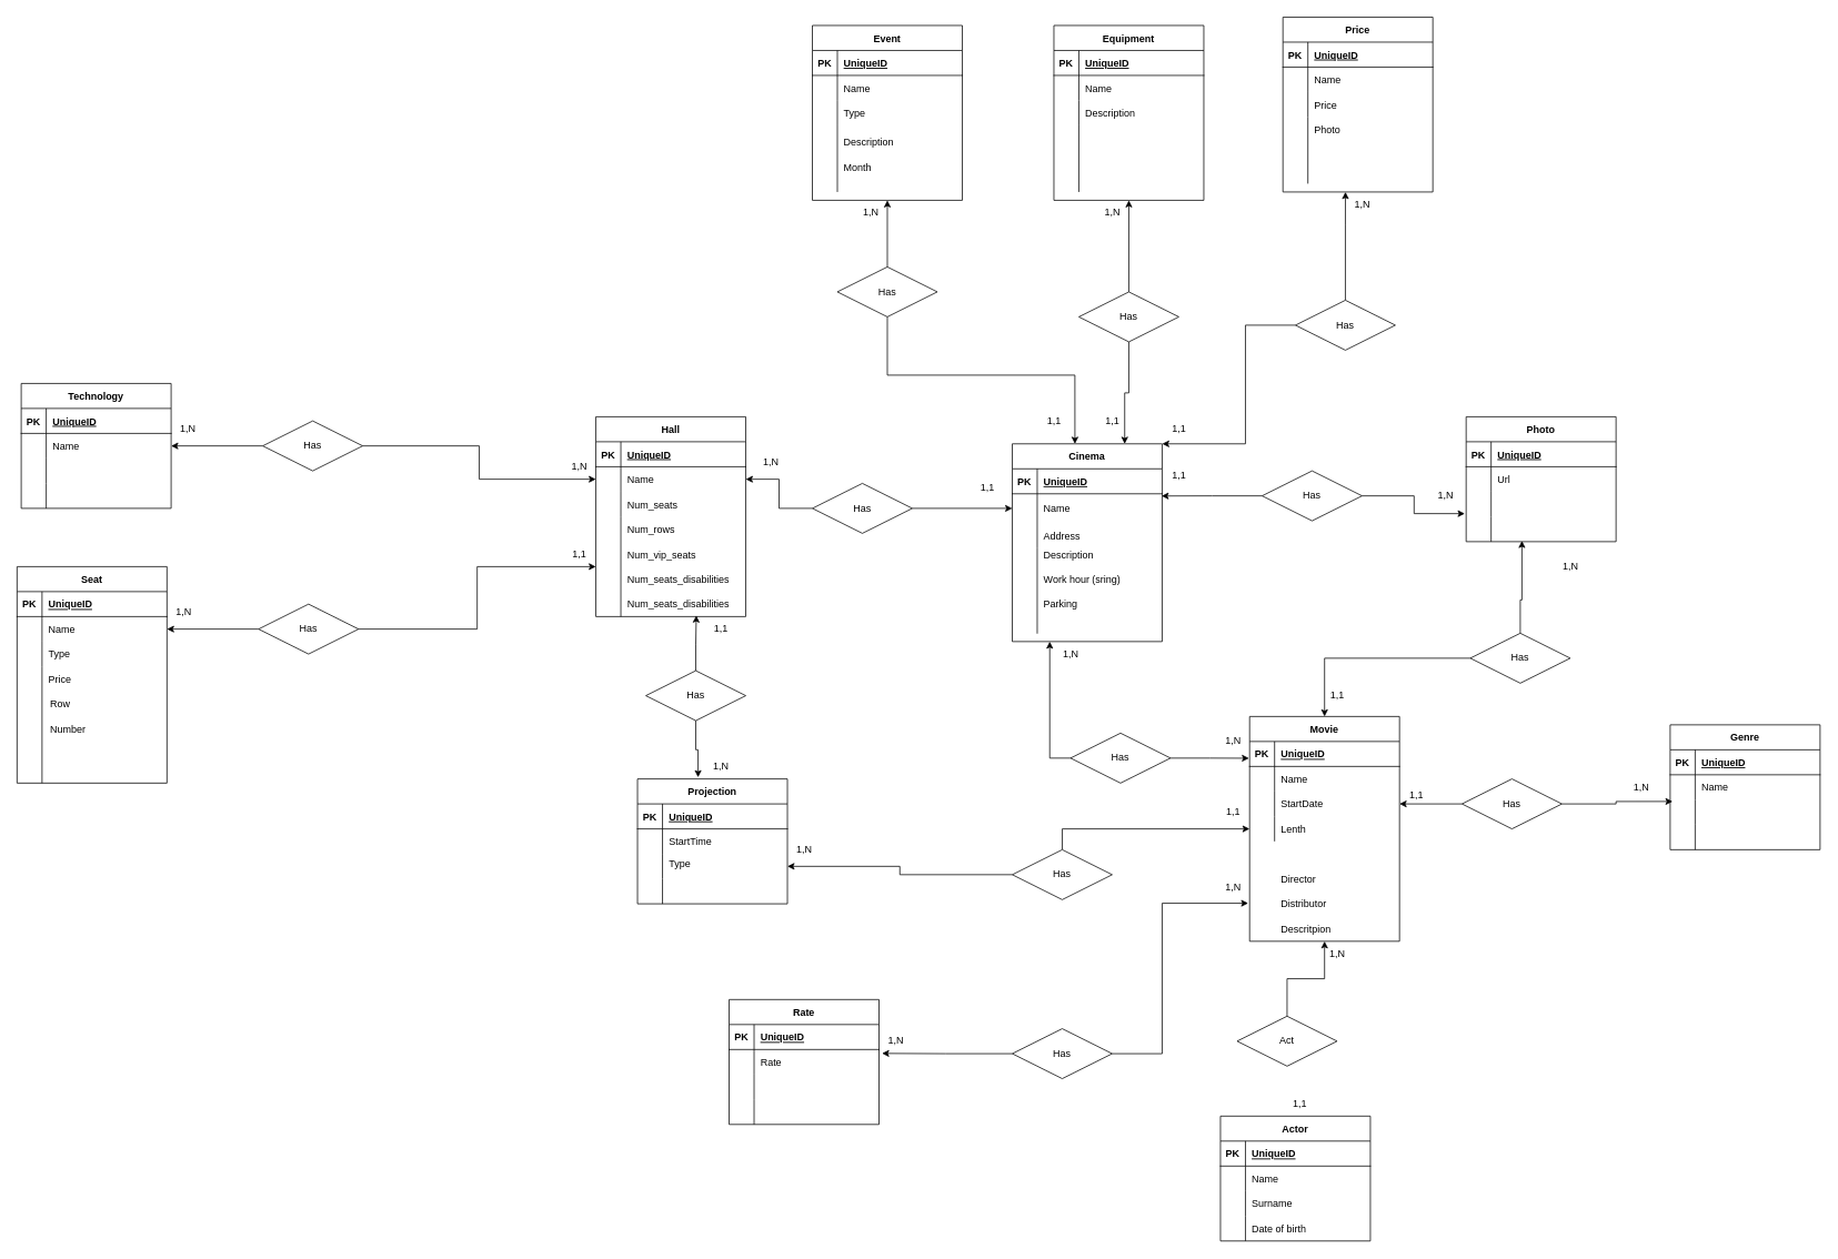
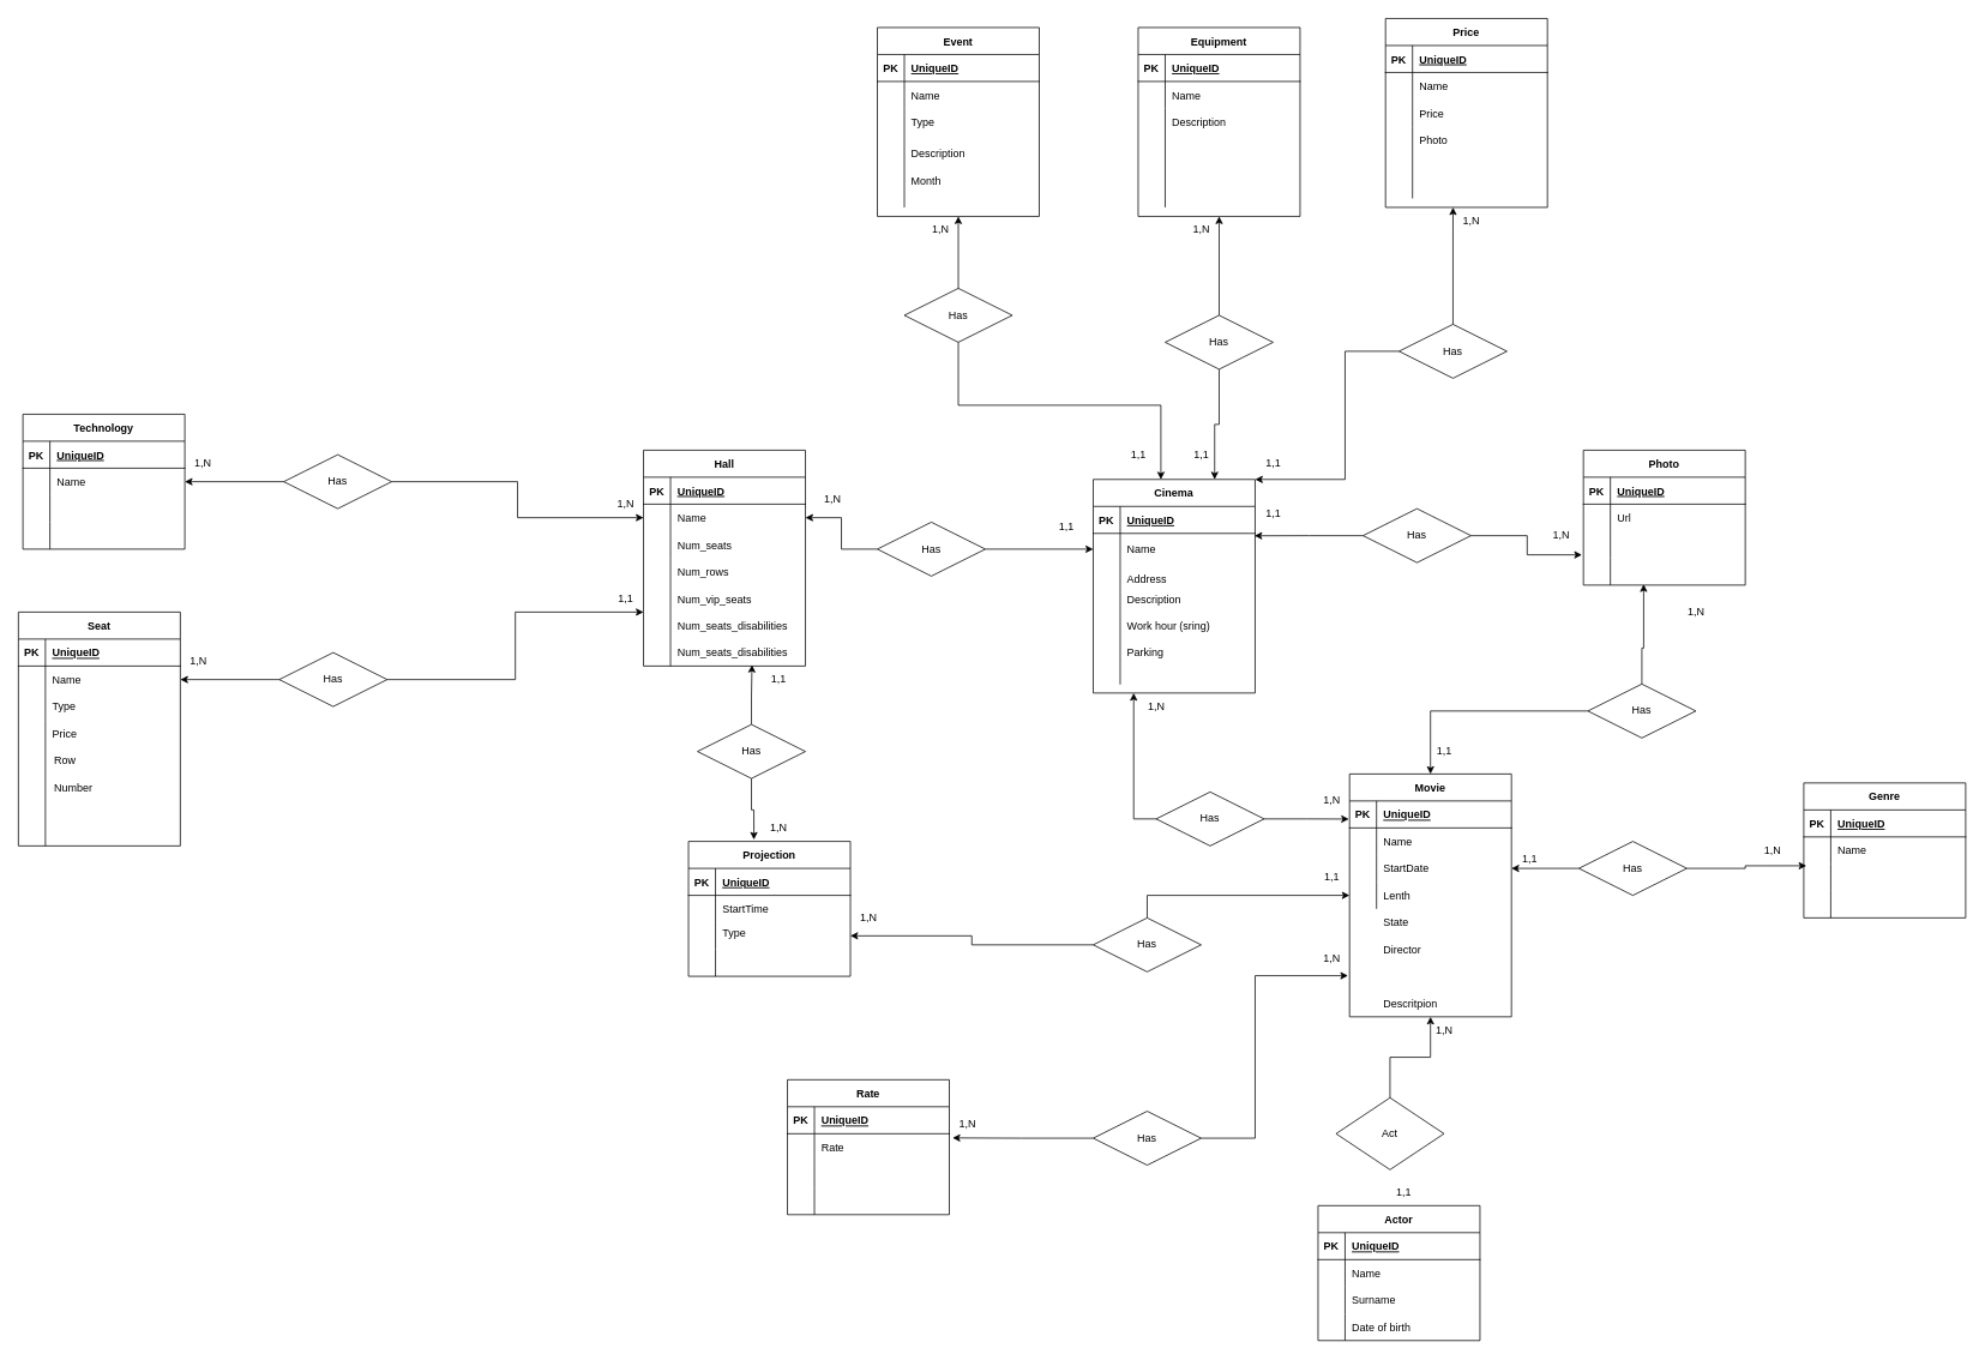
+ <mxCell id="80" value="State" style="shape=partialRectangle;connectable=0;fillColor=none;top=0;left=0;bottom=0;right=0;align=left;spacingLeft=6;overflow=hidden;" parent="1" vertex="1"><mxGeometry x="1530" y="1010" width="150" height="30" as="geometry"><mxRectangle width="150" height="30" as="alternateBounds" /></mxGeometry></mxCell>
- <mxCell id="91" value="Distributor" style="shape=partialRectangle;connectable=0;fillColor=none;top=0;left=0;bottom=0;right=0;align=left;spacingLeft=6;overflow=hidden;" parent="1" vertex="1"><mxGeometry x="1530" y="1070" width="150" height="30" as="geometry"><mxRectangle width="150" height="30" as="alternateBounds" /></mxGeometry></mxCell>
- <mxCell id="85" value="Act" style="shape=rhombus;perimeter=rhombusPerimeter;whiteSpace=wrap;html=1;align=center;" parent="1" vertex="1"><mxGeometry x="1485" y="1220" width="120" height="60" as="geometry" /></mxCell>
+ <mxCell id="85" value="Act" style="shape=rhombus;perimeter=rhombusPerimeter;whiteSpace=wrap;html=1;align=center;" parent="1" vertex="1"><mxGeometry x="1485" y="1220" width="120" height="80" as="geometry" /></mxCell>
